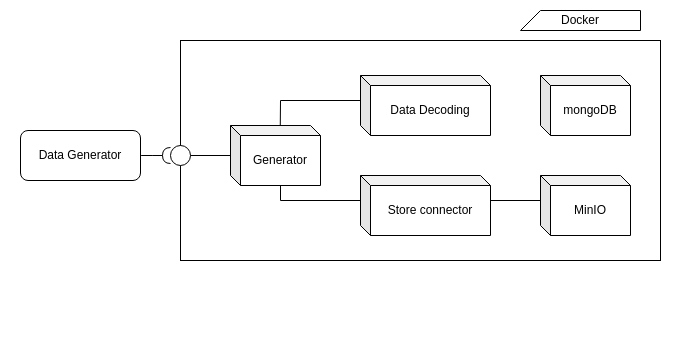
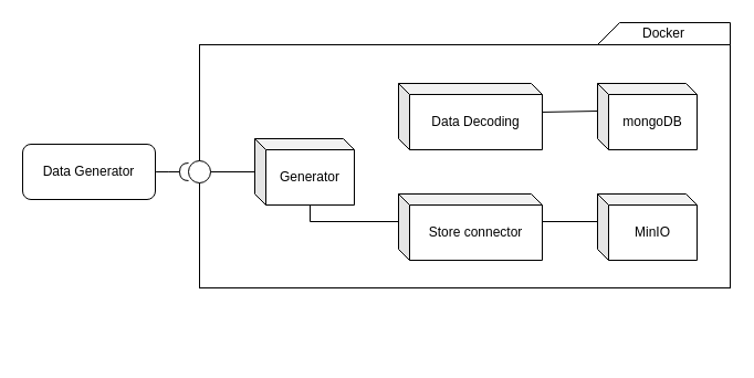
- <mxCell id="12" value="Docker" style="shape=card;whiteSpace=wrap;html=1;" vertex="1" parent="1"><mxGeometry x="520" y="10" width="120" height="20" as="geometry" /></mxCell>
+ <mxCell id="12" value="Docker" style="shape=card;whiteSpace=wrap;html=1;" vertex="1" parent="1"><mxGeometry x="540" y="20" width="120" height="20" as="geometry" /></mxCell>
- <mxCell id="3" value="" style="endArrow=none;html=1;rounded=0;entryX=0;entryY=0;entryDx=0;entryDy=25.0;entryPerimeter=0;exitX=0.553;exitY=0.009;exitDx=0;exitDy=0;exitPerimeter=0;" edge="1" parent="1" source="17" target="13"><mxGeometry width="50" height="50" relative="1" as="geometry"><mxPoint x="280" y="10" as="sourcePoint" /><mxPoint x="360" y="105" as="targetPoint" /><Array as="points"><mxPoint x="280" y="100" /></Array></mxGeometry></mxCell>
+ <mxCell id="5" value="" style="endArrow=none;html=1;rounded=0;entryX=0;entryY=0;entryDx=0;entryDy=25.0;exitX=0.998;exitY=0.433;exitDx=0;exitDy=0;exitPerimeter=0;entryPerimeter=0;" edge="1" parent="1" source="13" target="14"><mxGeometry width="50" height="50" relative="1" as="geometry"><mxPoint x="490" y="105" as="sourcePoint" /><mxPoint x="540" y="110" as="targetPoint" /></mxGeometry></mxCell>
